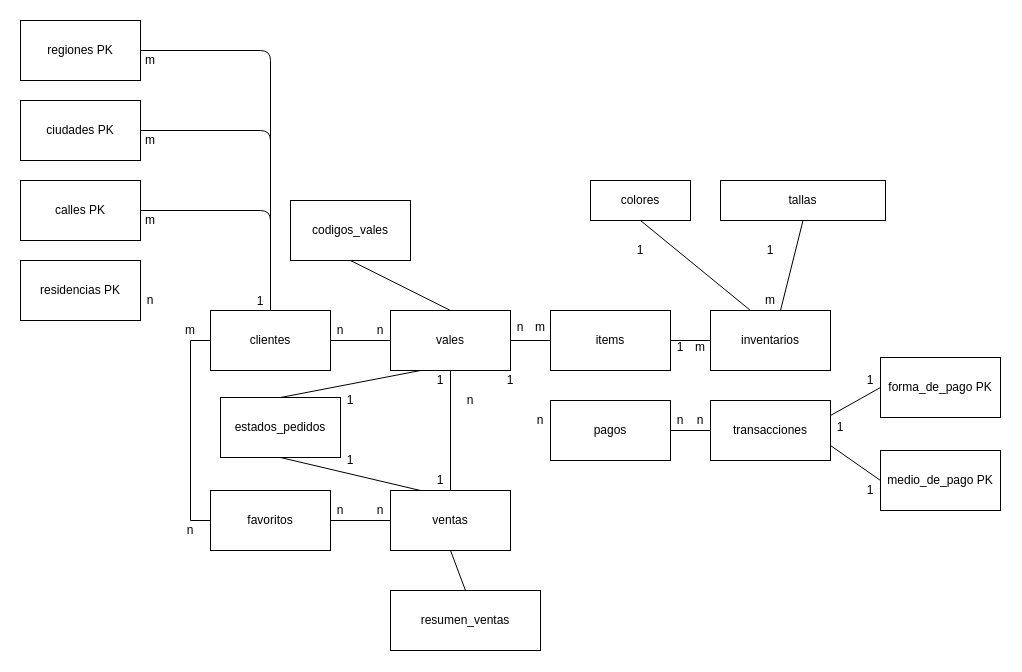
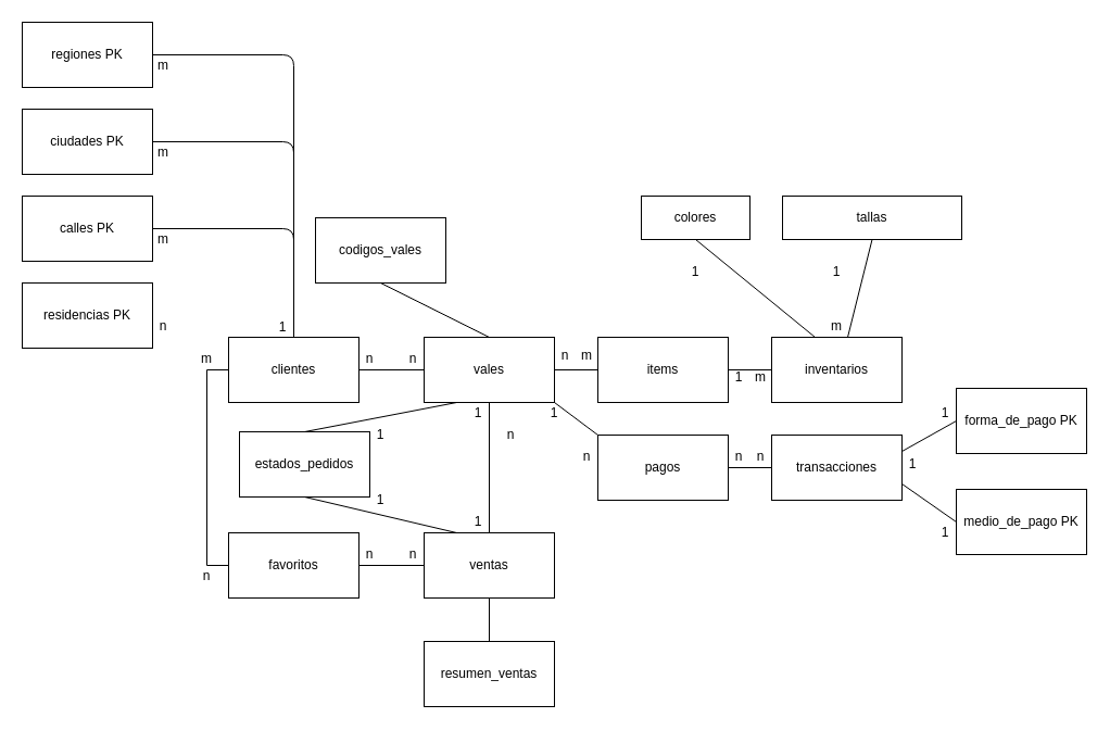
+ <mxCell id="57" value="" style="endArrow=none;html=1;entryX=0;entryY=0;entryDx=0;entryDy=0;exitX=1;exitY=1;exitDx=0;exitDy=0;" parent="1" source="4" target="54" edge="1"><mxGeometry width="50" height="50" relative="1" as="geometry"><mxPoint x="620" y="510" as="sourcePoint" /><mxPoint x="670" y="460" as="targetPoint" /></mxGeometry></mxCell>
- <mxCell id="55" value="resumen_ventas" style="rounded=0;whiteSpace=wrap;html=1;" parent="1" vertex="1"><mxGeometry x="390" y="590" width="150" height="60" as="geometry" /></mxCell>
+ <mxCell id="55" value="resumen_ventas" style="rounded=0;whiteSpace=wrap;html=1;" parent="1" vertex="1"><mxGeometry x="390" y="590" width="120" height="60" as="geometry" /></mxCell>
